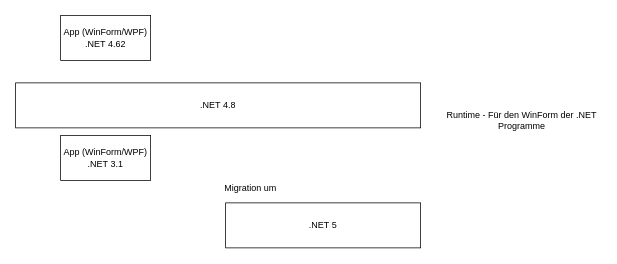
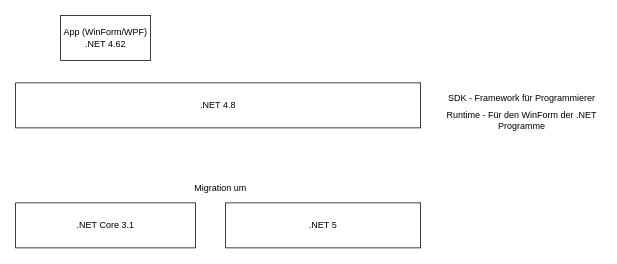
+ <mxCell id="4" value="SDK - Framework für Programmierer" style="text;html=1;strokeColor=none;fillColor=none;align=center;verticalAlign=middle;whiteSpace=wrap;rounded=0;" vertex="1" parent="1"><mxGeometry x="590" y="120" width="210" height="20" as="geometry" /></mxCell>
- <mxCell id="8" value="App (WinForm/WPF)&lt;br&gt;.NET 3.1" style="rounded=0;whiteSpace=wrap;html=1;" vertex="1" parent="1"><mxGeometry x="80" y="180" width="120" height="60" as="geometry" /></mxCell>
- <mxCell id="9" value="Migration um&amp;nbsp;" style="text;html=1;strokeColor=none;fillColor=none;align=center;verticalAlign=middle;whiteSpace=wrap;rounded=0;" vertex="1" parent="1"><mxGeometry x="270" y="240" width="130" height="20" as="geometry" /></mxCell>
+ <mxCell id="9" value="Migration um&amp;nbsp;" style="text;html=1;strokeColor=none;fillColor=none;align=center;verticalAlign=middle;whiteSpace=wrap;rounded=0;" vertex="1" parent="1"><mxGeometry x="230" y="240" width="130" height="20" as="geometry" /></mxCell>
+ <mxCell id="6" value=".NET Core 3.1" style="rounded=0;whiteSpace=wrap;html=1;" vertex="1" parent="1"><mxGeometry x="20" y="270" width="240" height="60" as="geometry" /></mxCell>
